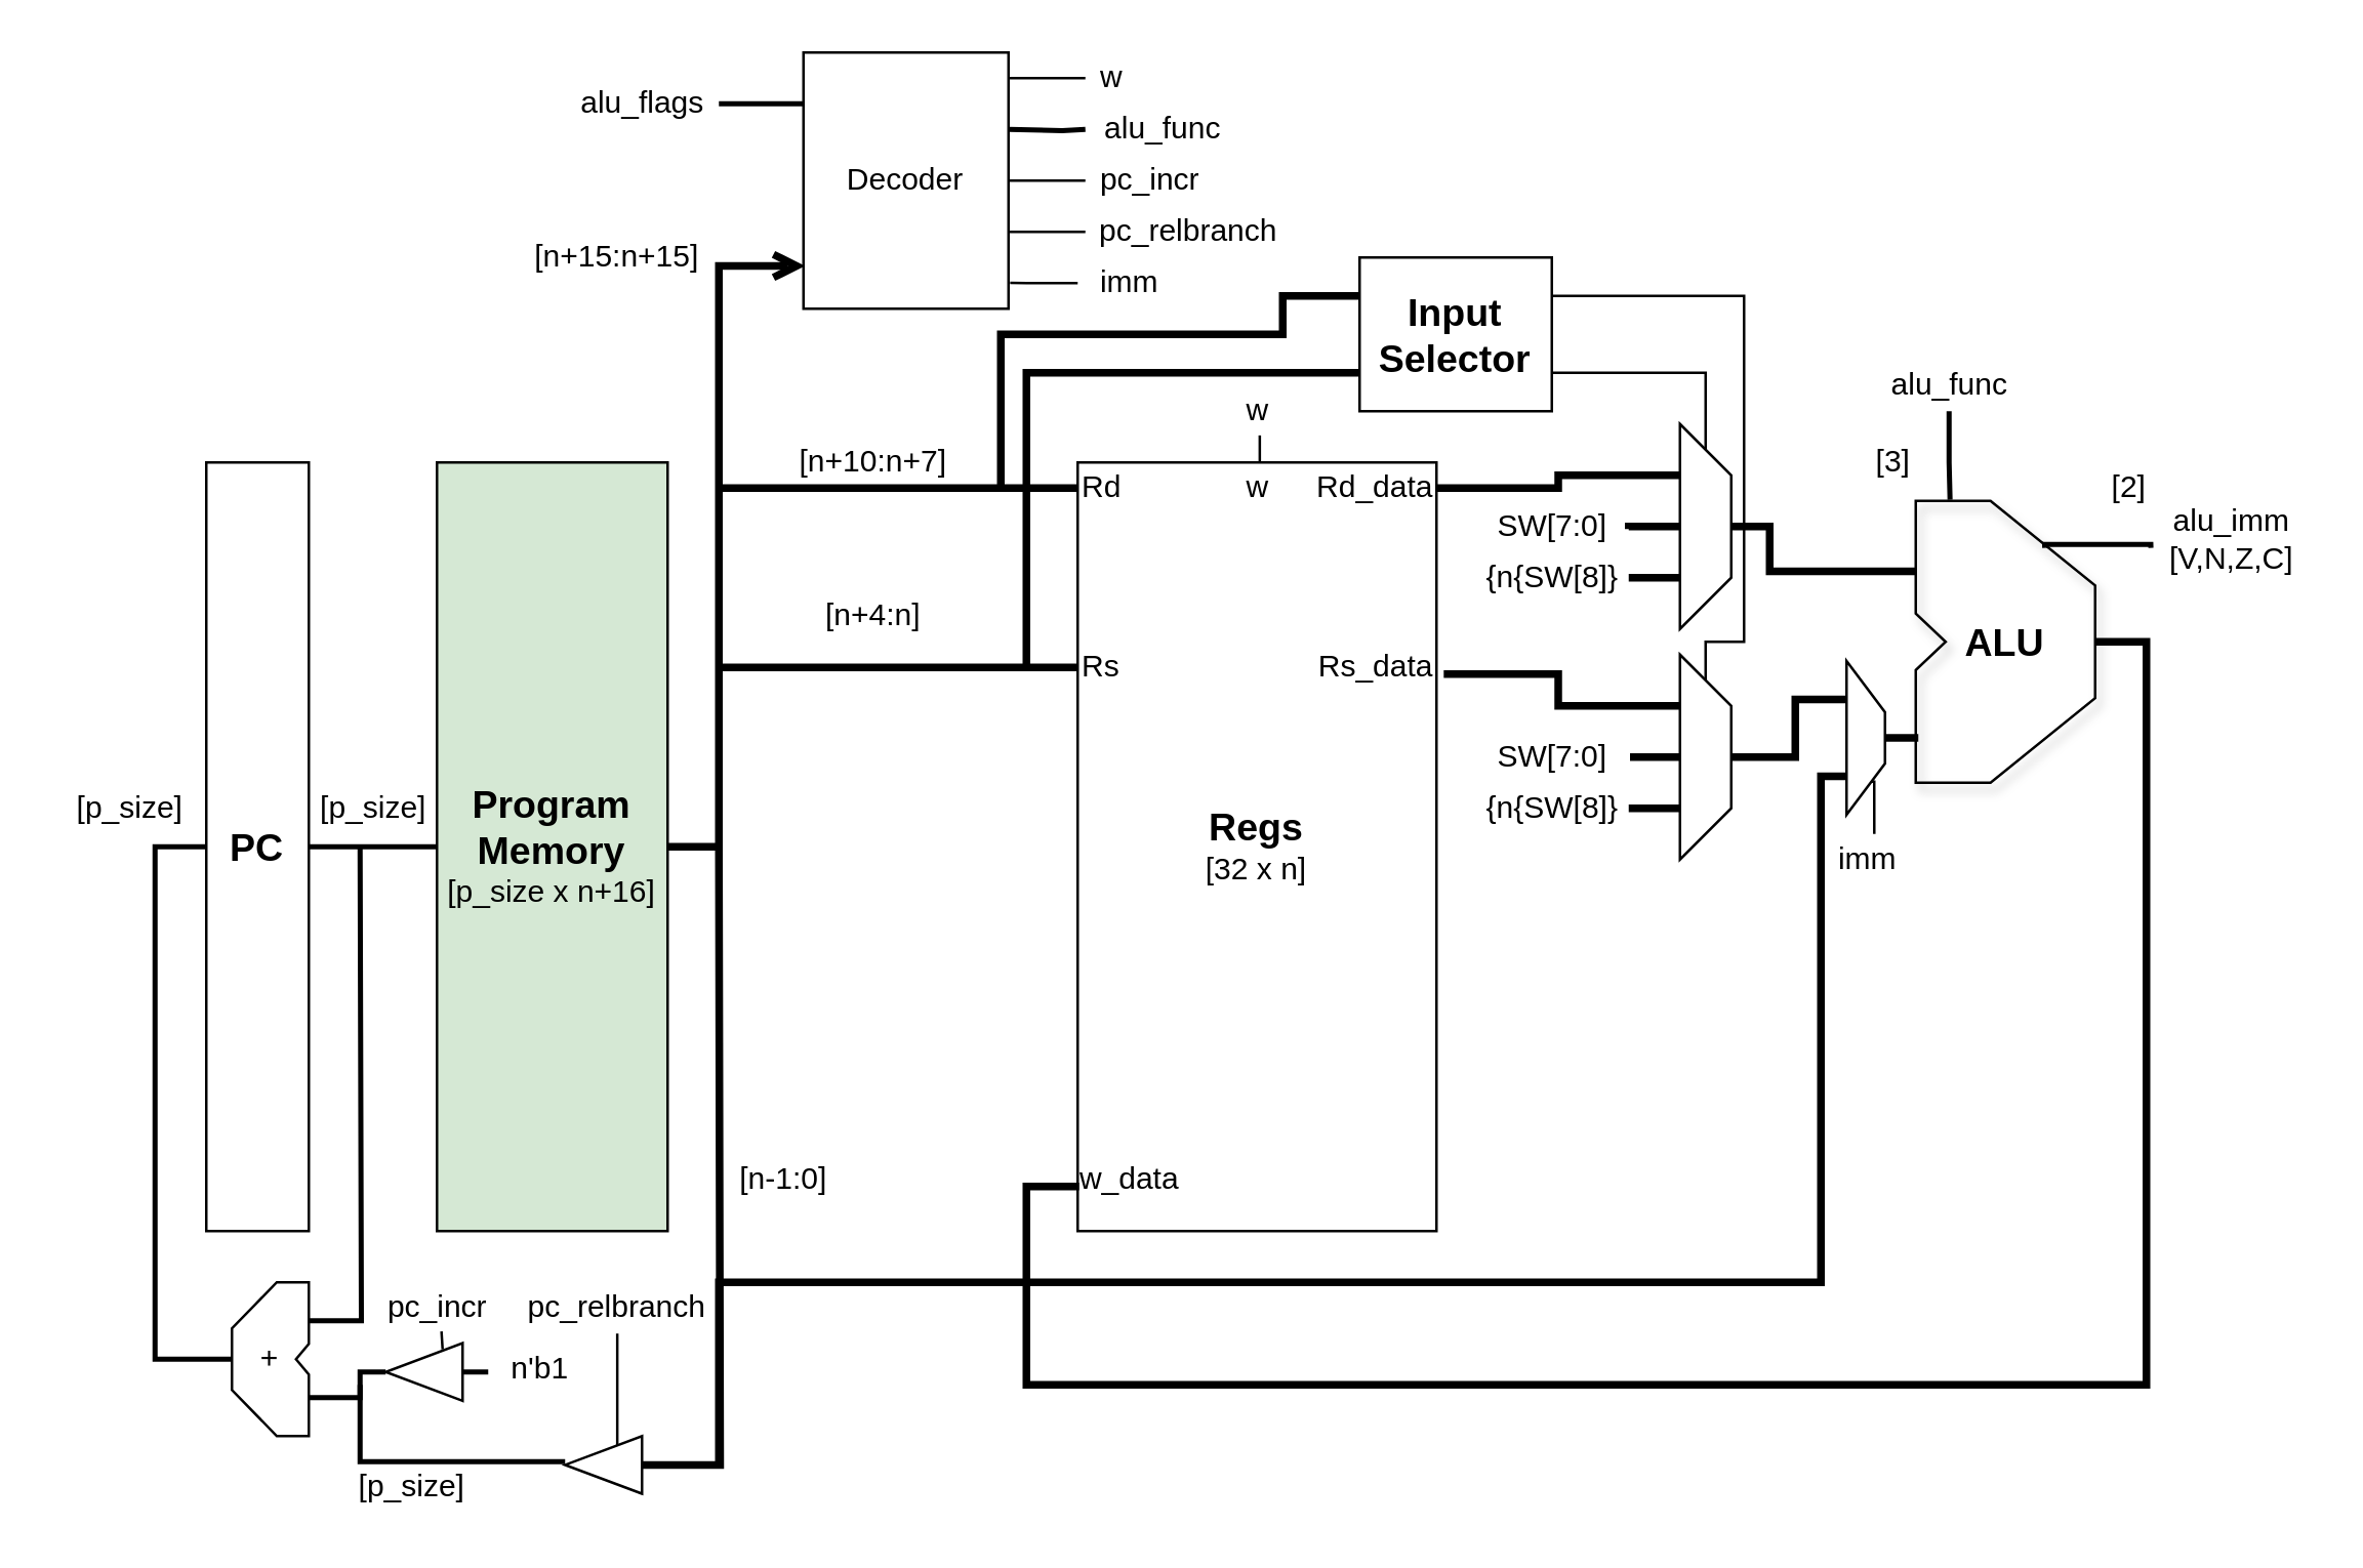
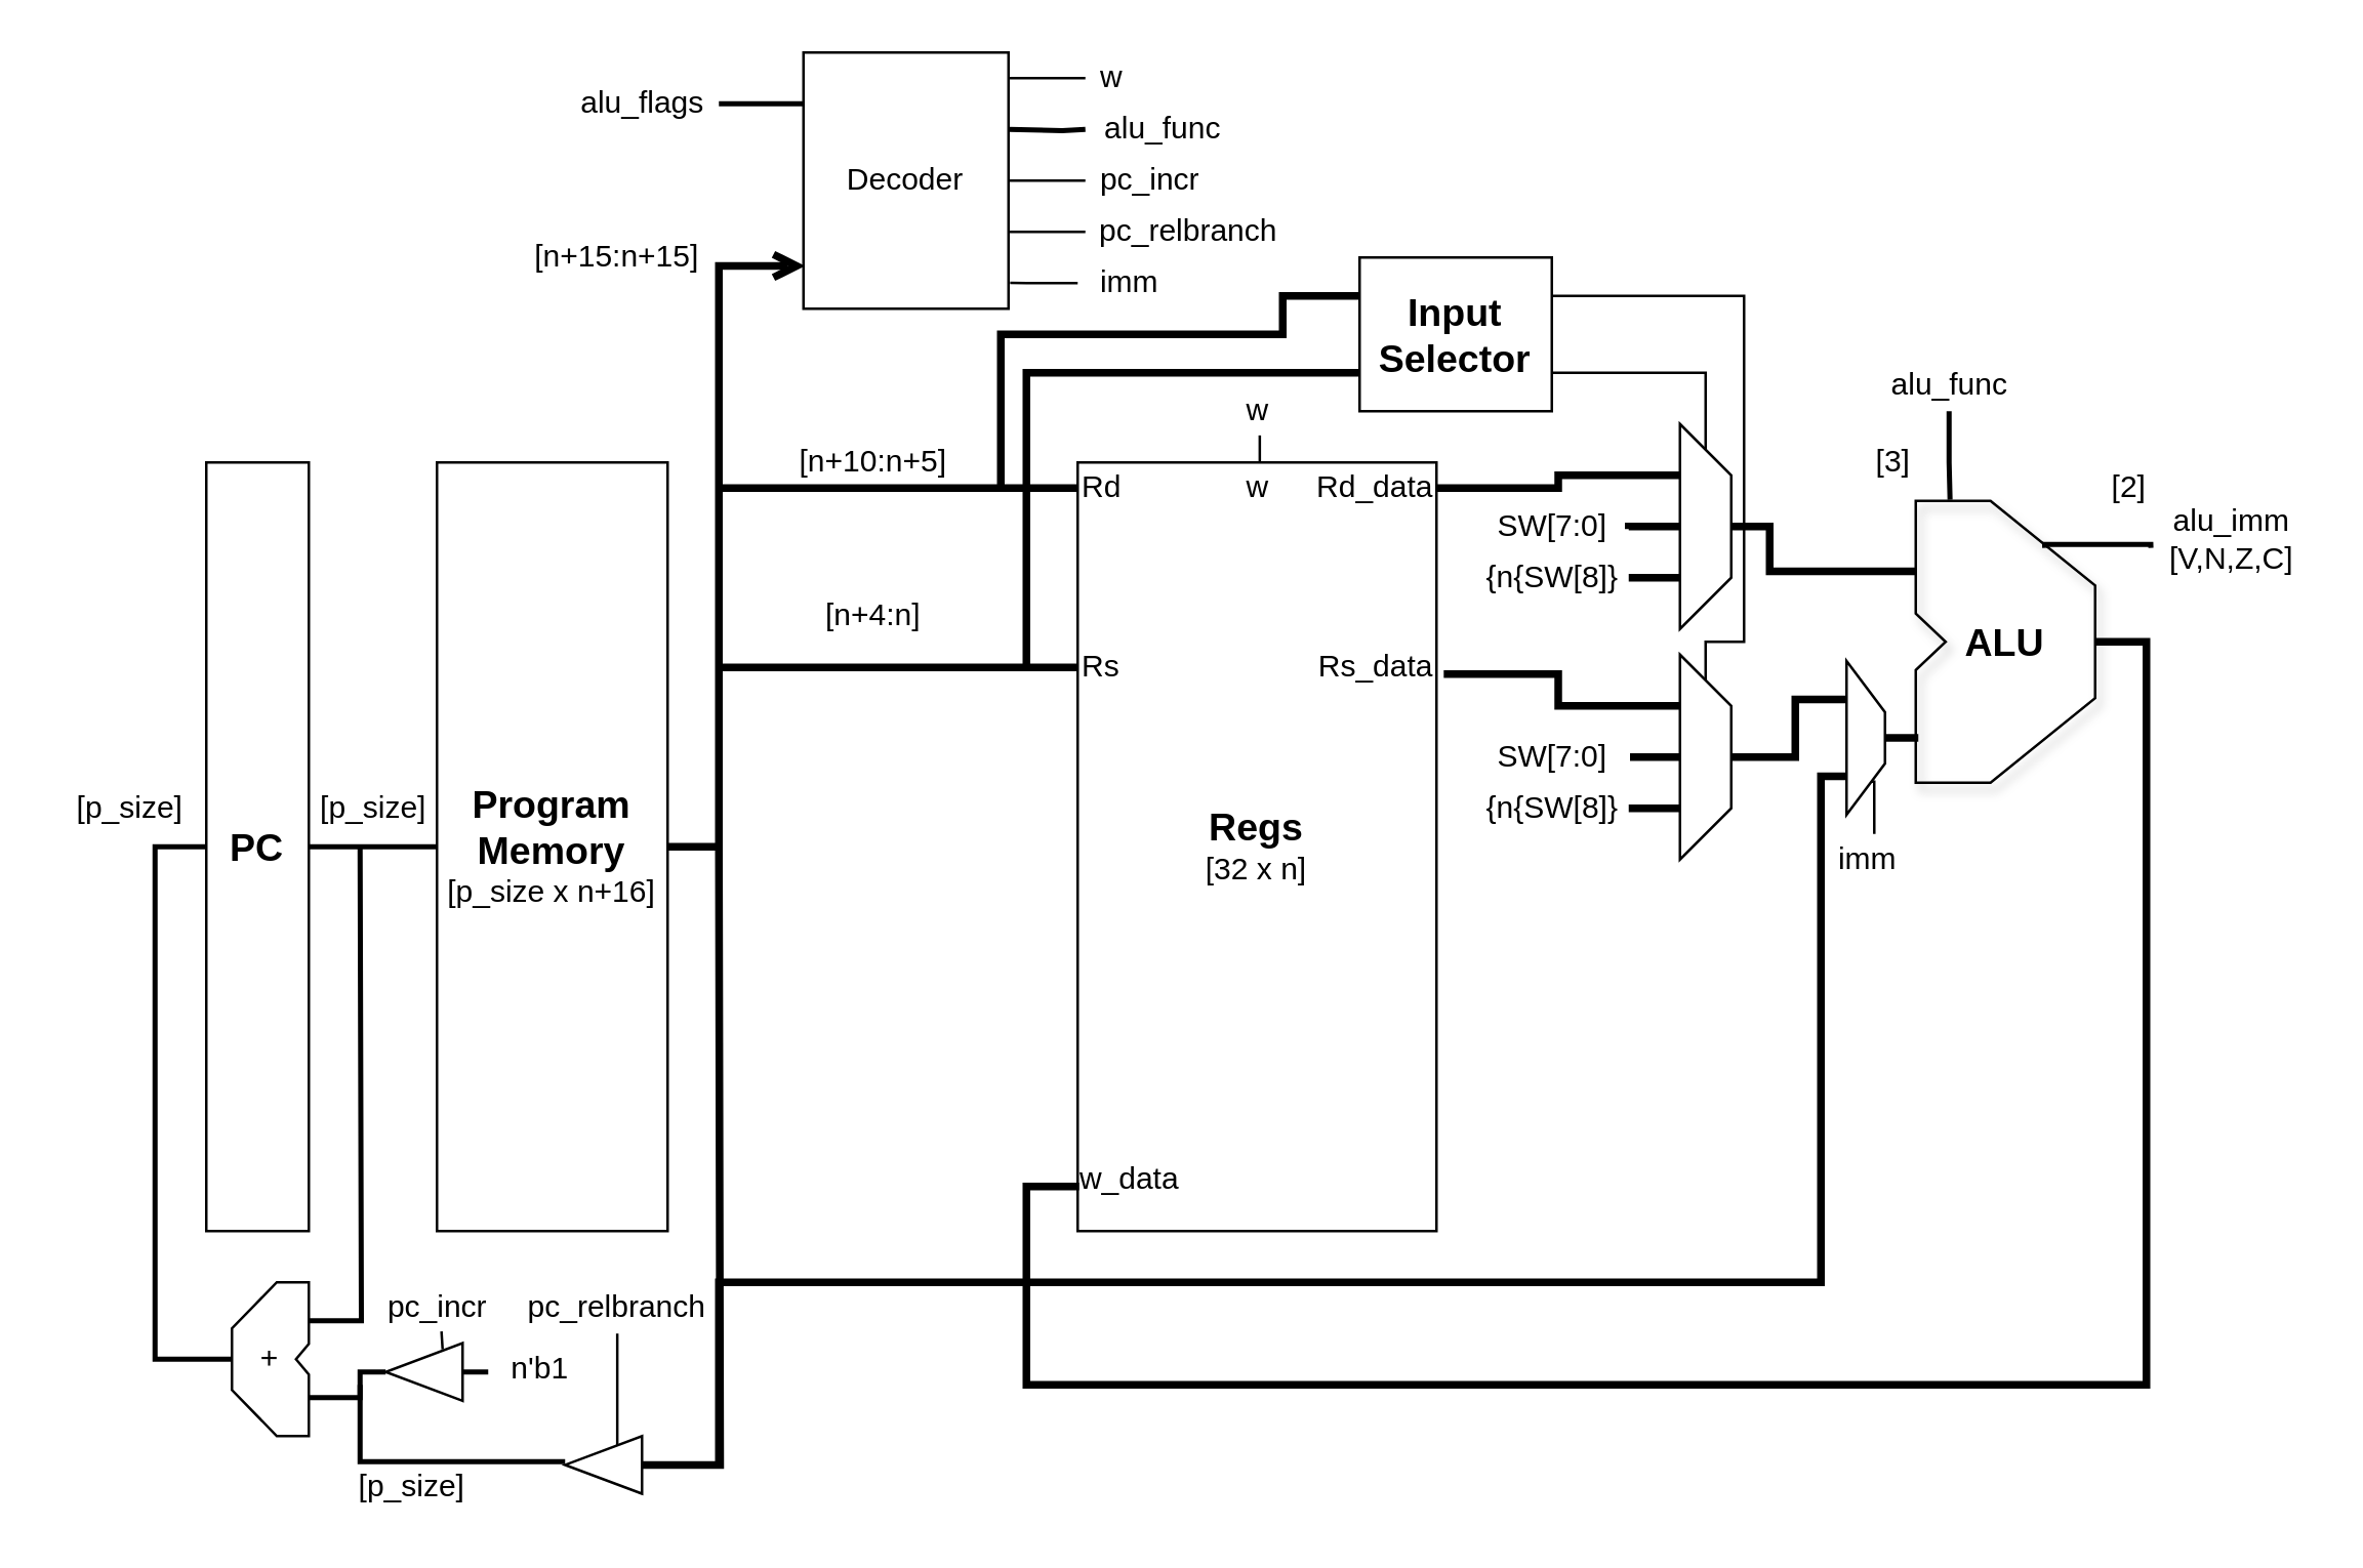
- <mxCell id="45" value="[n+10:n+7]" style="text;html=1;align=center;verticalAlign=middle;resizable=0;points=[];autosize=1;" parent="1" vertex="1"><mxGeometry x="305" y="170" width="70" height="20" as="geometry" /></mxCell>
+ <mxCell id="45" value="[n+10:n+5]" style="text;html=1;align=center;verticalAlign=middle;resizable=0;points=[];autosize=1;" parent="1" vertex="1"><mxGeometry x="305" y="170" width="70" height="20" as="geometry" /></mxCell>
- <mxCell id="3" value="&lt;font&gt;&lt;b style=&quot;font-size: 15px&quot;&gt;Program Memory&lt;/b&gt;&lt;br&gt;&lt;font style=&quot;font-size: 12px&quot;&gt;[p_size x n+16]&lt;/font&gt;&lt;br&gt;&lt;/font&gt;" style="rounded=0;whiteSpace=wrap;html=1;shadow=0;fillColor=#d5e8d4;" parent="1" vertex="1"><mxGeometry x="170" y="180" width="90" height="300" as="geometry" /></mxCell>
+ <mxCell id="3" value="&lt;font&gt;&lt;b style=&quot;font-size: 15px&quot;&gt;Program Memory&lt;/b&gt;&lt;br&gt;&lt;font style=&quot;font-size: 12px&quot;&gt;[p_size x n+16]&lt;/font&gt;&lt;br&gt;&lt;/font&gt;" style="rounded=0;whiteSpace=wrap;html=1;shadow=0;" parent="1" vertex="1"><mxGeometry x="170" y="180" width="90" height="300" as="geometry" /></mxCell>
- <mxCell id="47" value="[n-1:0]" style="text;html=1;align=center;verticalAlign=middle;resizable=0;points=[];autosize=1;" parent="1" vertex="1"><mxGeometry x="280" y="450" width="50" height="20" as="geometry" /></mxCell>
